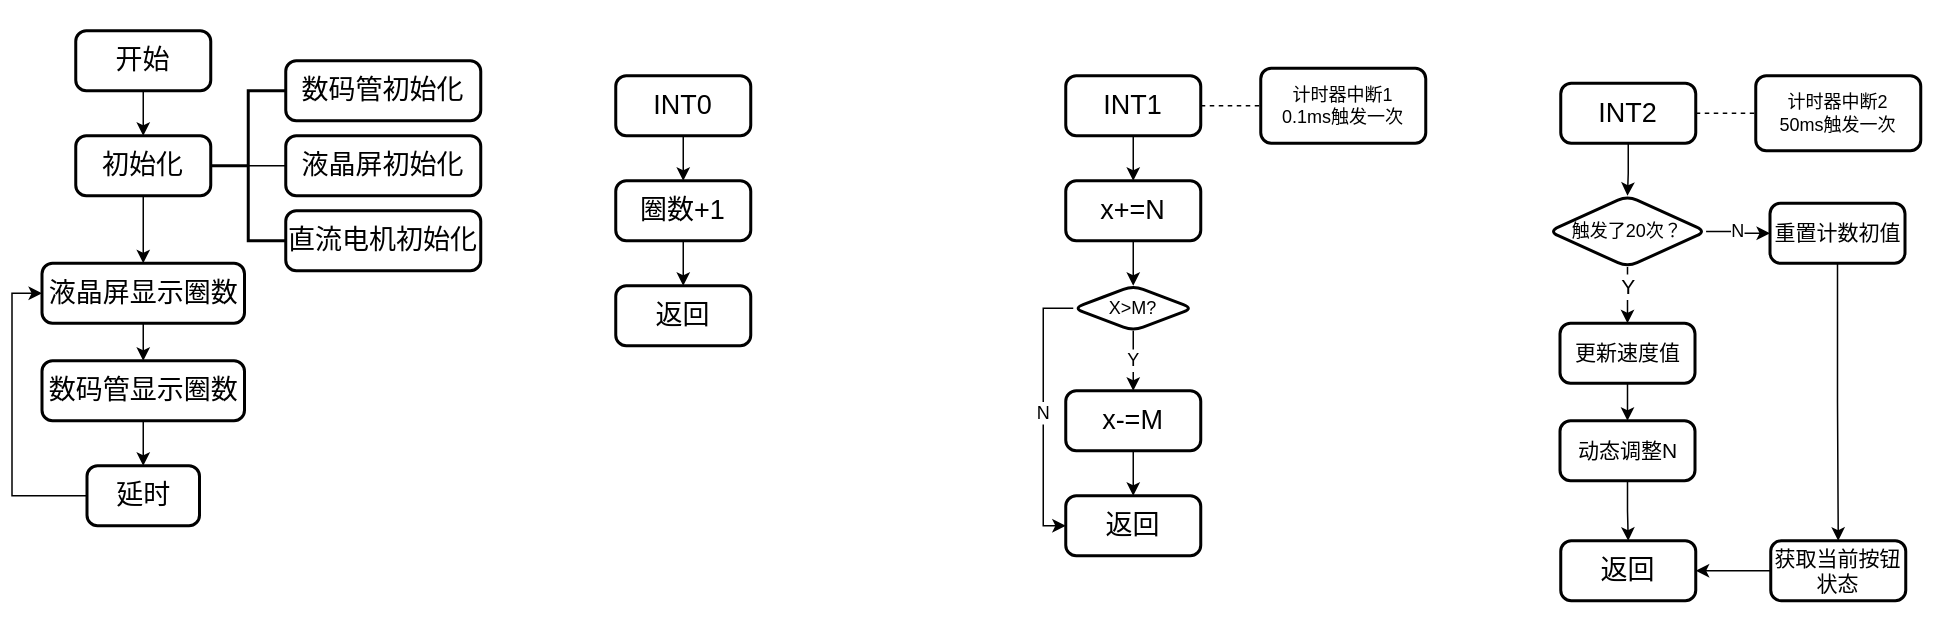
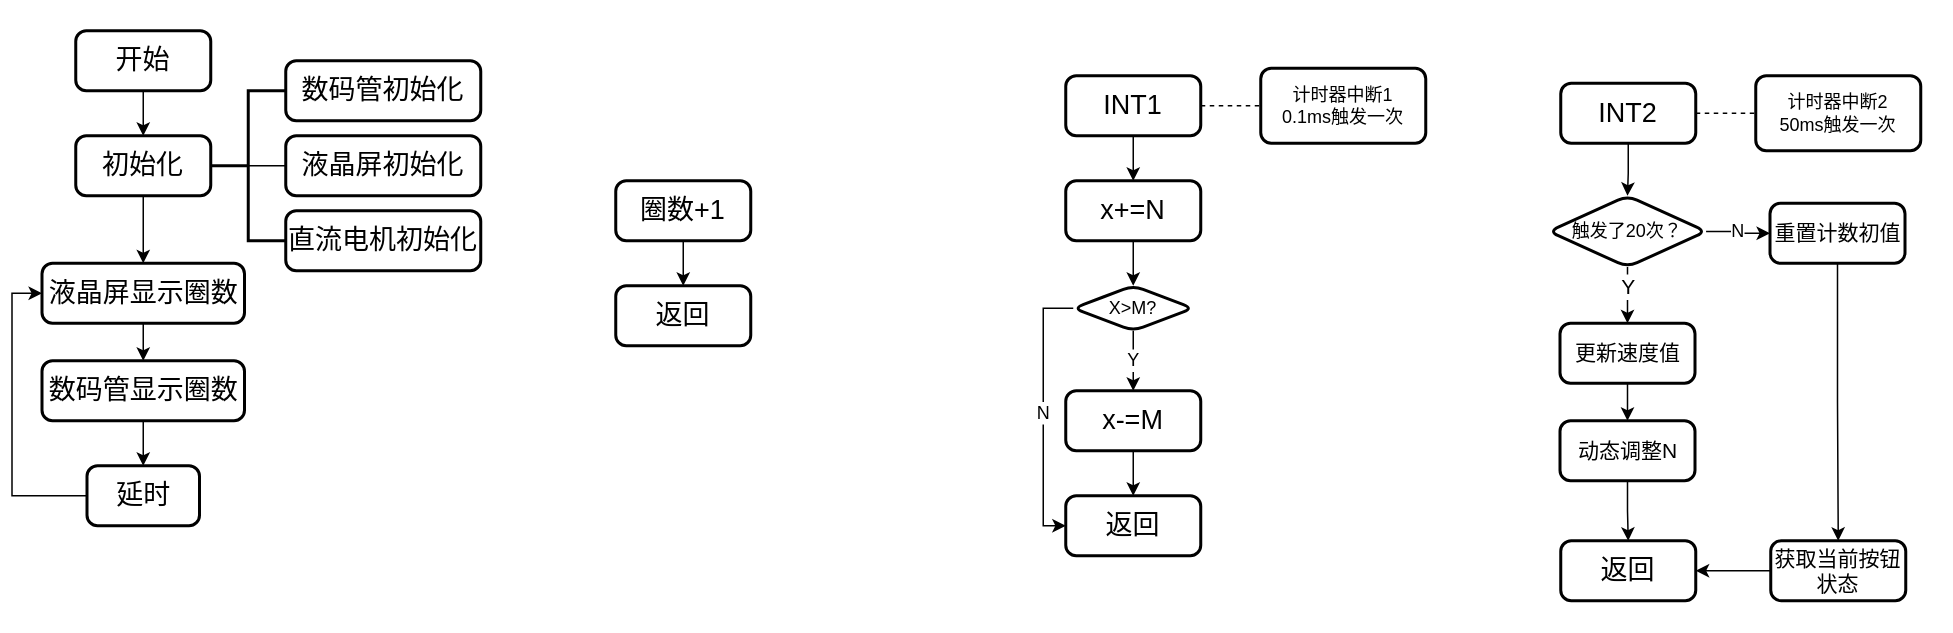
- <mxCell id="18" value="&lt;span style=&quot;font-size: 18px&quot;&gt;INT0&lt;/span&gt;" style="rounded=1;whiteSpace=wrap;html=1;absoluteArcSize=1;arcSize=14;strokeWidth=2;" vertex="1" parent="1"><mxGeometry x="403" y="50" width="90" height="40" as="geometry" /></mxCell>
- <mxCell id="17" style="edgeStyle=orthogonalEdgeStyle;rounded=0;orthogonalLoop=1;jettySize=auto;html=1;exitX=0.5;exitY=1;exitDx=0;exitDy=0;entryX=0.5;entryY=0;entryDx=0;entryDy=0;fontSize=12;" edge="1" parent="1" source="18" target="28"><mxGeometry relative="1" as="geometry" /></mxCell>
